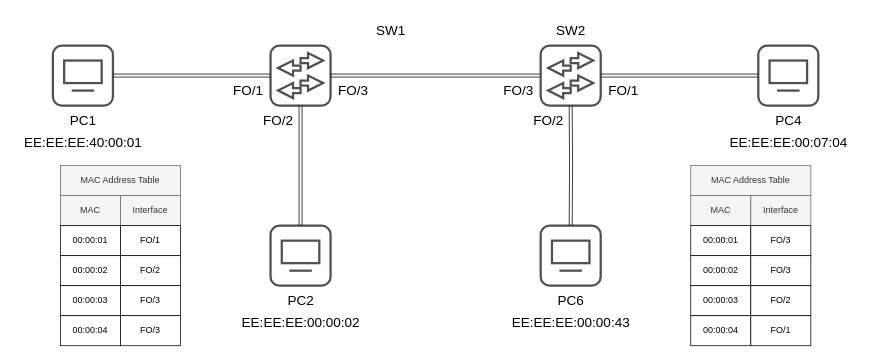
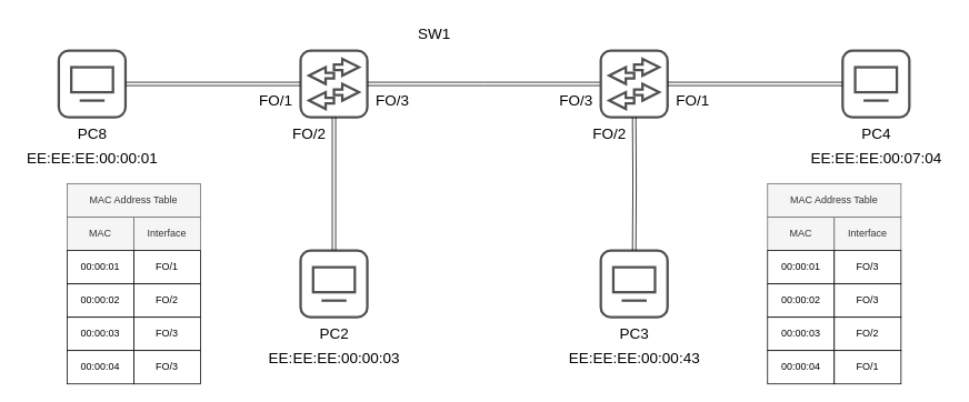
- <mxCell id="48" value="SW2" style="text;html=1;align=center;verticalAlign=middle;resizable=0;points=[];autosize=1;strokeColor=none;fillColor=none;fontSize=18;" vertex="1" parent="1"><mxGeometry x="730" y="20" width="60" height="40" as="geometry" /></mxCell>
- <mxCell id="19" value="&lt;font style=&quot;font-size: 18px;&quot;&gt;PC1&lt;/font&gt;" style="text;html=1;align=center;verticalAlign=middle;resizable=0;points=[];autosize=1;strokeColor=none;fillColor=none;" vertex="1" parent="1"><mxGeometry x="80" y="140" width="60" height="40" as="geometry" /></mxCell>
+ <mxCell id="19" value="&lt;font style=&quot;font-size: 18px;&quot;&gt;PC8&lt;/font&gt;" style="text;html=1;align=center;verticalAlign=middle;resizable=0;points=[];autosize=1;strokeColor=none;fillColor=none;" vertex="1" parent="1"><mxGeometry x="80" y="140" width="60" height="40" as="geometry" /></mxCell>
- <mxCell id="21" value="EE:EE:EE:40:00:01" style="text;html=1;align=center;verticalAlign=middle;resizable=0;points=[];autosize=1;strokeColor=none;fillColor=none;fontSize=18;" vertex="1" parent="1"><mxGeometry x="20" y="170" width="180" height="40" as="geometry" /></mxCell>
+ <mxCell id="21" value="EE:EE:EE:00:00:01" style="text;html=1;align=center;verticalAlign=middle;resizable=0;points=[];autosize=1;strokeColor=none;fillColor=none;fontSize=18;" vertex="1" parent="1"><mxGeometry x="20" y="170" width="180" height="40" as="geometry" /></mxCell>
- <mxCell id="57" value="&lt;div&gt;&lt;font style=&quot;font-size: 18px;&quot;&gt;PC6&lt;/font&gt;&lt;/div&gt;" style="text;html=1;align=center;verticalAlign=middle;resizable=0;points=[];autosize=1;strokeColor=none;fillColor=none;" vertex="1" parent="1"><mxGeometry x="730" y="380" width="60" height="40" as="geometry" /></mxCell>
+ <mxCell id="57" value="&lt;div&gt;&lt;font style=&quot;font-size: 18px;&quot;&gt;PC3&lt;/font&gt;&lt;/div&gt;" style="text;html=1;align=center;verticalAlign=middle;resizable=0;points=[];autosize=1;strokeColor=none;fillColor=none;" vertex="1" parent="1"><mxGeometry x="730" y="380" width="60" height="40" as="geometry" /></mxCell>
- <mxCell id="22" value="EE:EE:EE:00:00:02" style="text;html=1;align=center;verticalAlign=middle;resizable=0;points=[];autosize=1;strokeColor=none;fillColor=none;fontSize=18;" vertex="1" parent="1"><mxGeometry x="310" y="410" width="180" height="40" as="geometry" /></mxCell>
+ <mxCell id="22" value="EE:EE:EE:00:00:03" style="text;html=1;align=center;verticalAlign=middle;resizable=0;points=[];autosize=1;strokeColor=none;fillColor=none;fontSize=18;" vertex="1" parent="1"><mxGeometry x="310" y="410" width="180" height="40" as="geometry" /></mxCell>
